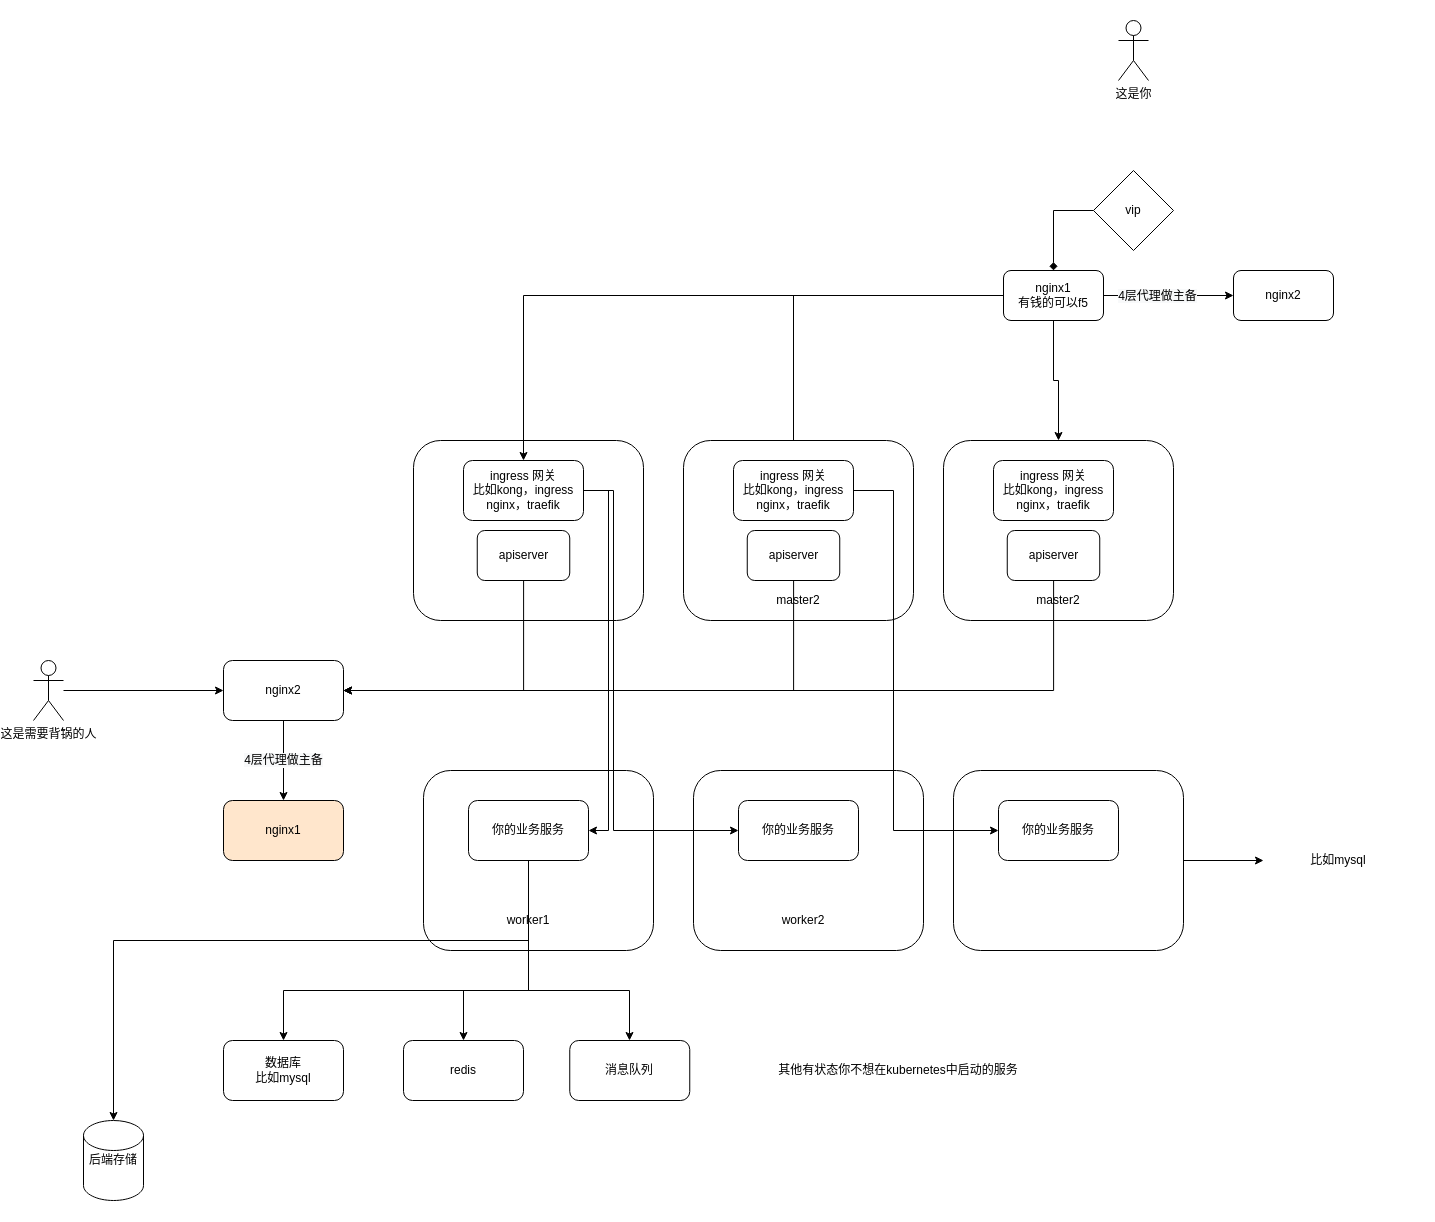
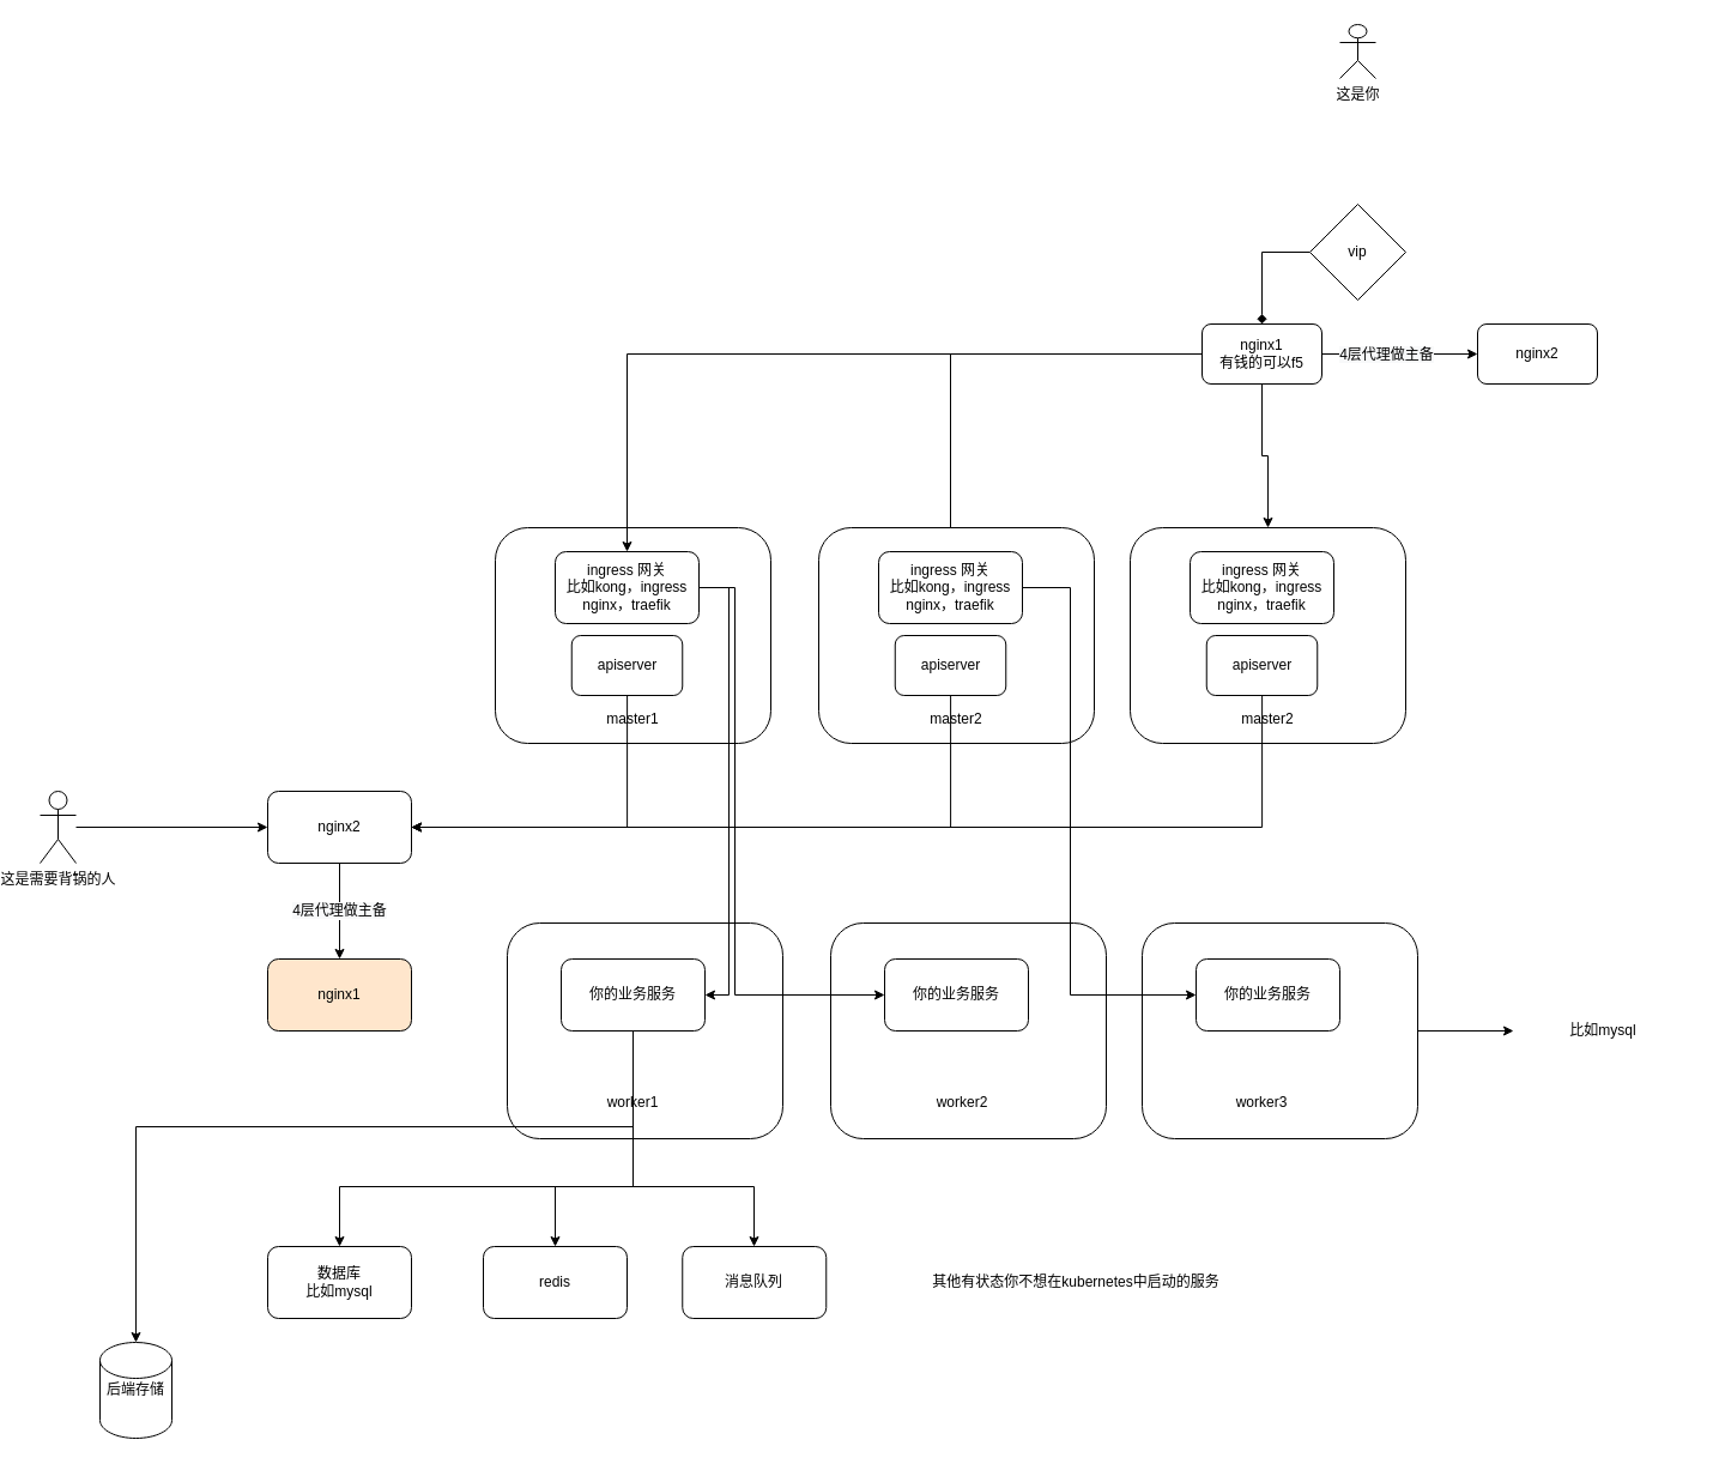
- <mxCell id="15" value="这是你" style="shape=umlActor;verticalLabelPosition=bottom;verticalAlign=top;html=1;outlineConnect=0;" vertex="1" parent="1"><mxGeometry x="1105" y="20" width="30" height="60" as="geometry" /></mxCell>
+ <mxCell id="15" value="这是你" style="shape=umlActor;verticalLabelPosition=bottom;verticalAlign=top;html=1;outlineConnect=0;" vertex="1" parent="1"><mxGeometry x="1105" y="20" width="30" height="45" as="geometry" /></mxCell>
+ <mxCell id="19" value="master1" style="text;html=1;strokeColor=none;fillColor=none;align=center;verticalAlign=middle;whiteSpace=wrap;rounded=0;" vertex="1" parent="1"><mxGeometry x="495" y="590" width="40" height="20" as="geometry" /></mxCell>
+ <mxCell id="47" value="worker3" style="text;html=1;strokeColor=none;fillColor=none;align=center;verticalAlign=middle;whiteSpace=wrap;rounded=0;" vertex="1" parent="1"><mxGeometry x="1020" y="910" width="40" height="20" as="geometry" /></mxCell>
